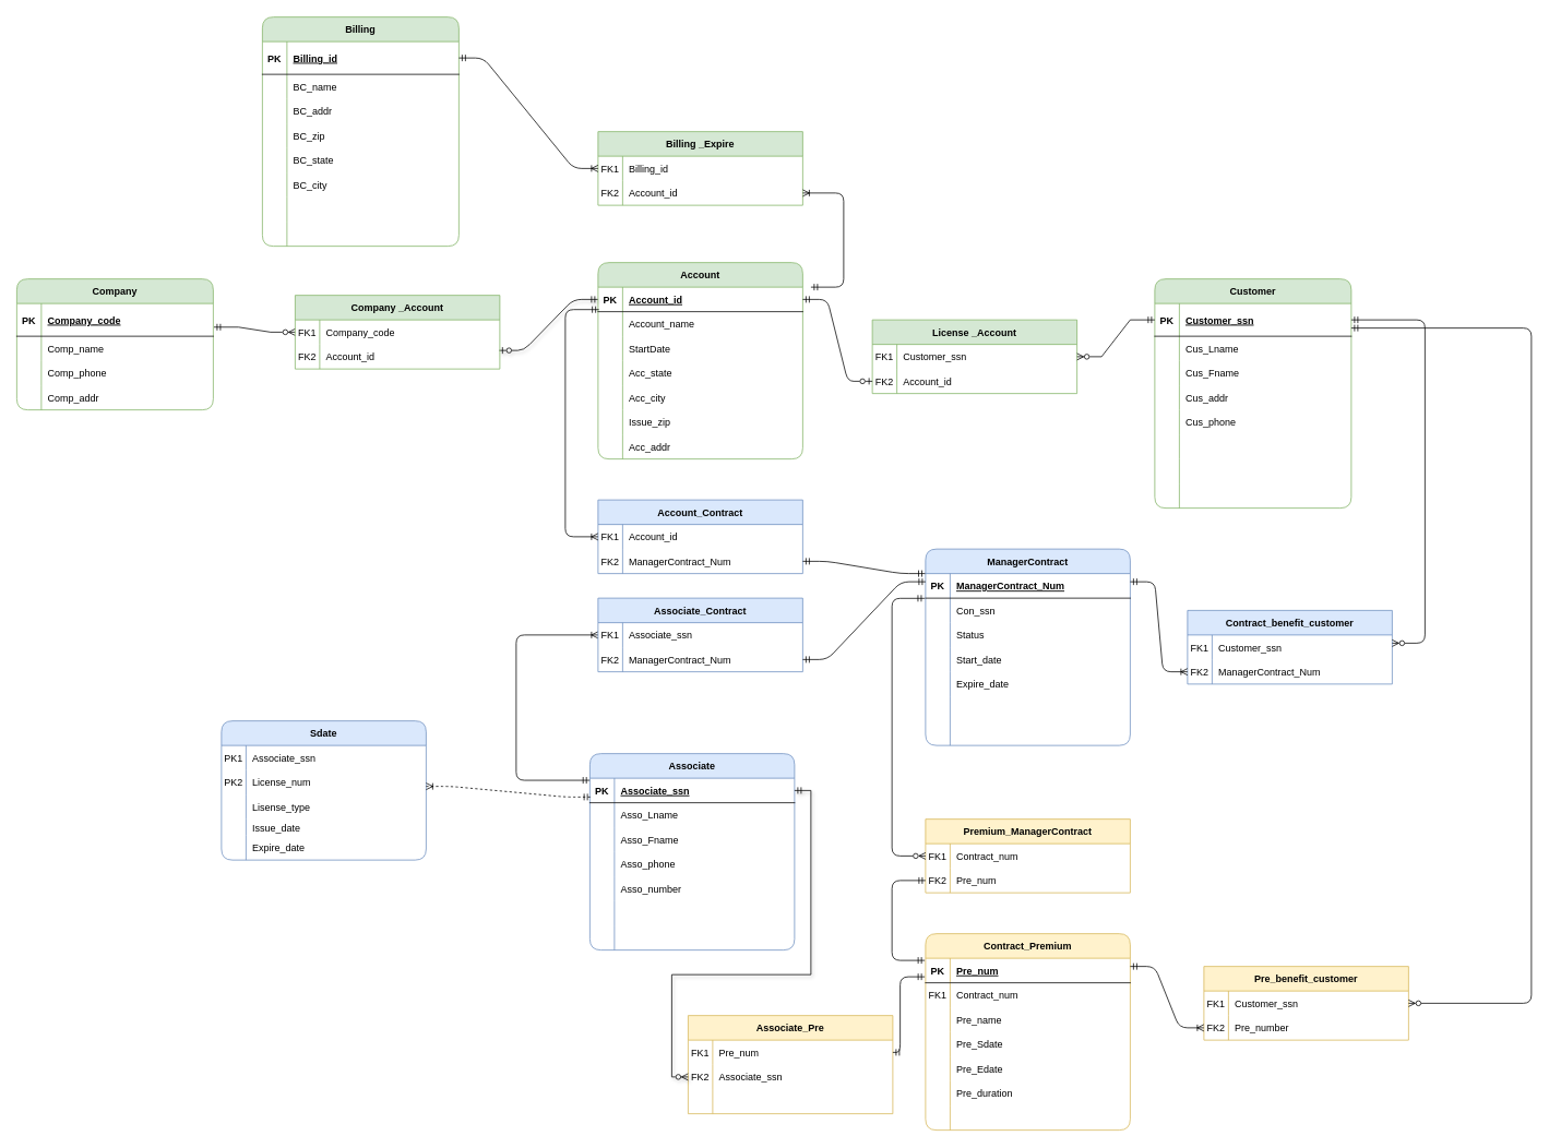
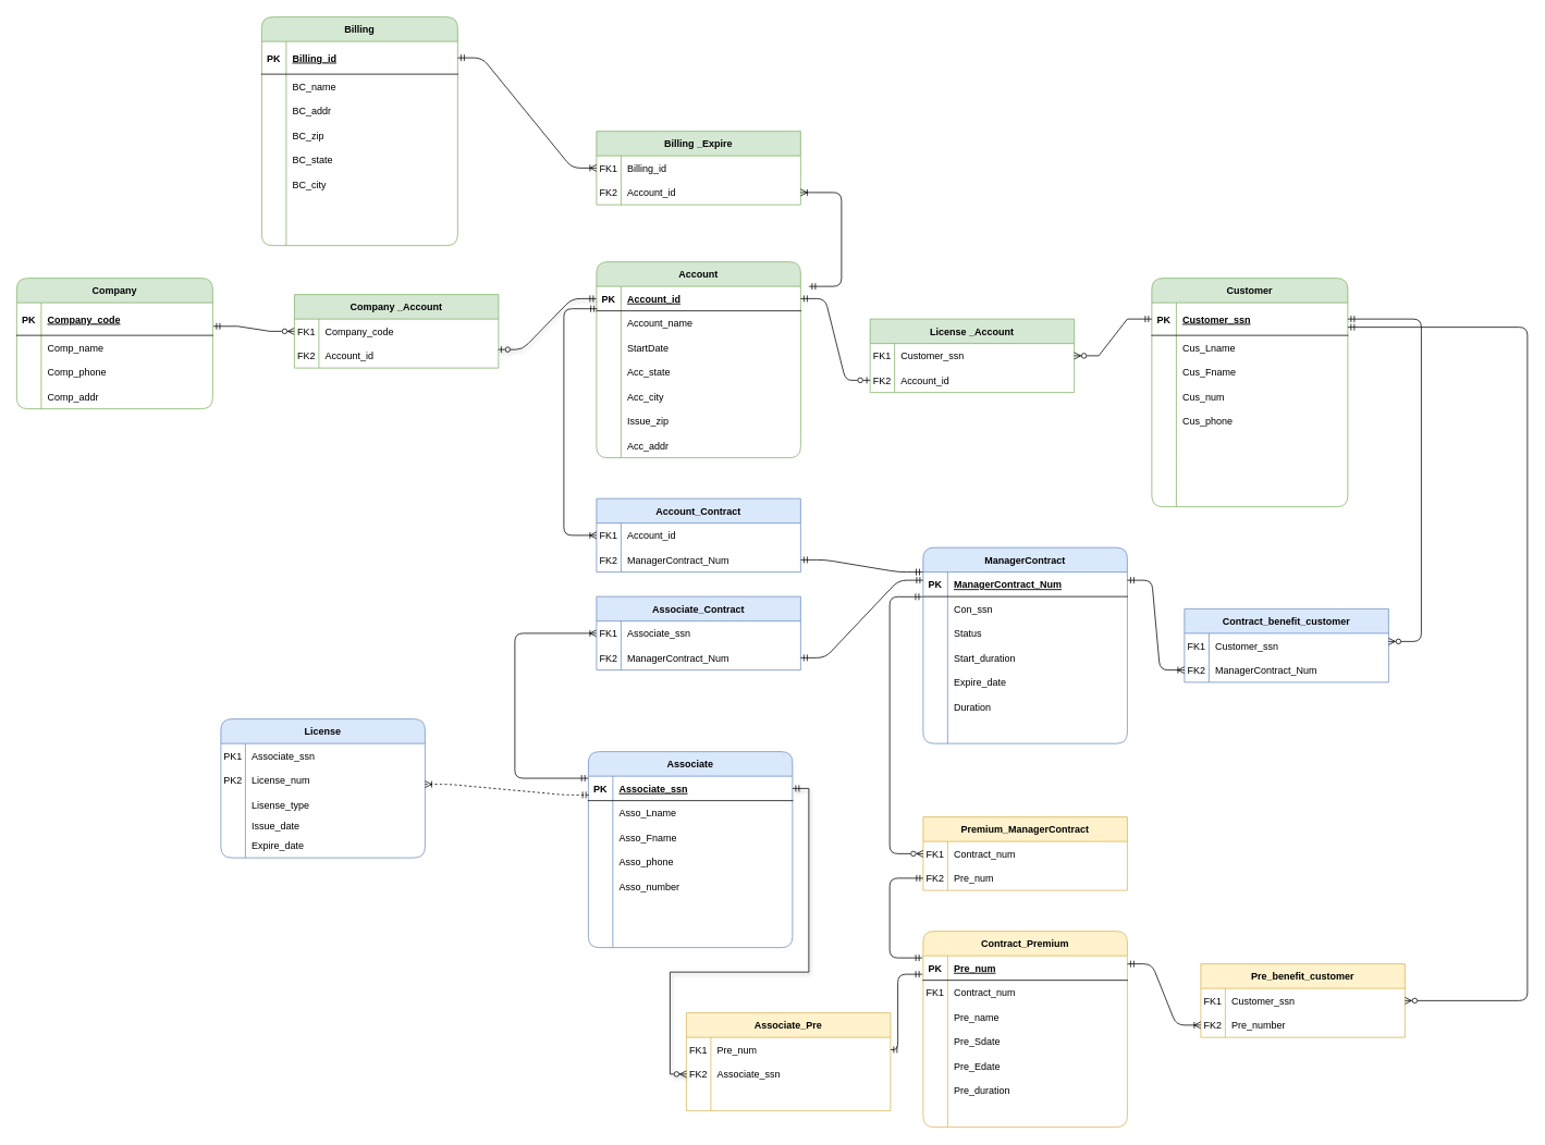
- <mxCell id="60" value="Cus_addr" style="shape=partialRectangle;overflow=hidden;connectable=0;fillColor=none;top=0;left=0;bottom=0;right=0;align=left;spacingLeft=6;" vertex="1" parent="58"><mxGeometry x="30" width="210" height="30" as="geometry"><mxRectangle width="210" height="30" as="alternateBounds" /></mxGeometry></mxCell>
+ <mxCell id="60" value="Cus_num" style="shape=partialRectangle;overflow=hidden;connectable=0;fillColor=none;top=0;left=0;bottom=0;right=0;align=left;spacingLeft=6;" vertex="1" parent="58"><mxGeometry x="30" width="210" height="30" as="geometry"><mxRectangle width="210" height="30" as="alternateBounds" /></mxGeometry></mxCell>
- <mxCell id="159" value="Start_date" style="shape=partialRectangle;overflow=hidden;connectable=0;fillColor=none;top=0;left=0;bottom=0;right=0;align=left;spacingLeft=6;" vertex="1" parent="157"><mxGeometry x="30" width="220" height="30" as="geometry"><mxRectangle width="220" height="30" as="alternateBounds" /></mxGeometry></mxCell>
+ <mxCell id="159" value="Start_duration" style="shape=partialRectangle;overflow=hidden;connectable=0;fillColor=none;top=0;left=0;bottom=0;right=0;align=left;spacingLeft=6;" vertex="1" parent="157"><mxGeometry x="30" width="220" height="30" as="geometry"><mxRectangle width="220" height="30" as="alternateBounds" /></mxGeometry></mxCell>
+ <mxCell id="165" value="Duration" style="shape=partialRectangle;overflow=hidden;connectable=0;fillColor=none;top=0;left=0;bottom=0;right=0;align=left;spacingLeft=6;" vertex="1" parent="163"><mxGeometry x="30" width="220" height="30" as="geometry"><mxRectangle width="220" height="30" as="alternateBounds" /></mxGeometry></mxCell>
- <mxCell id="219" value="Sdate" style="shape=table;startSize=30;container=1;collapsible=1;childLayout=tableLayout;fixedRows=1;rowLines=0;fontStyle=1;align=center;resizeLast=1;fillColor=#dae8fc;strokeColor=#6c8ebf;rounded=1;" vertex="1" parent="1"><mxGeometry x="270" y="880" width="250" height="170" as="geometry" /></mxCell>
+ <mxCell id="219" value="License" style="shape=table;startSize=30;container=1;collapsible=1;childLayout=tableLayout;fixedRows=1;rowLines=0;fontStyle=1;align=center;resizeLast=1;fillColor=#dae8fc;strokeColor=#6c8ebf;rounded=1;" vertex="1" parent="1"><mxGeometry x="270" y="880" width="250" height="170" as="geometry" /></mxCell>
